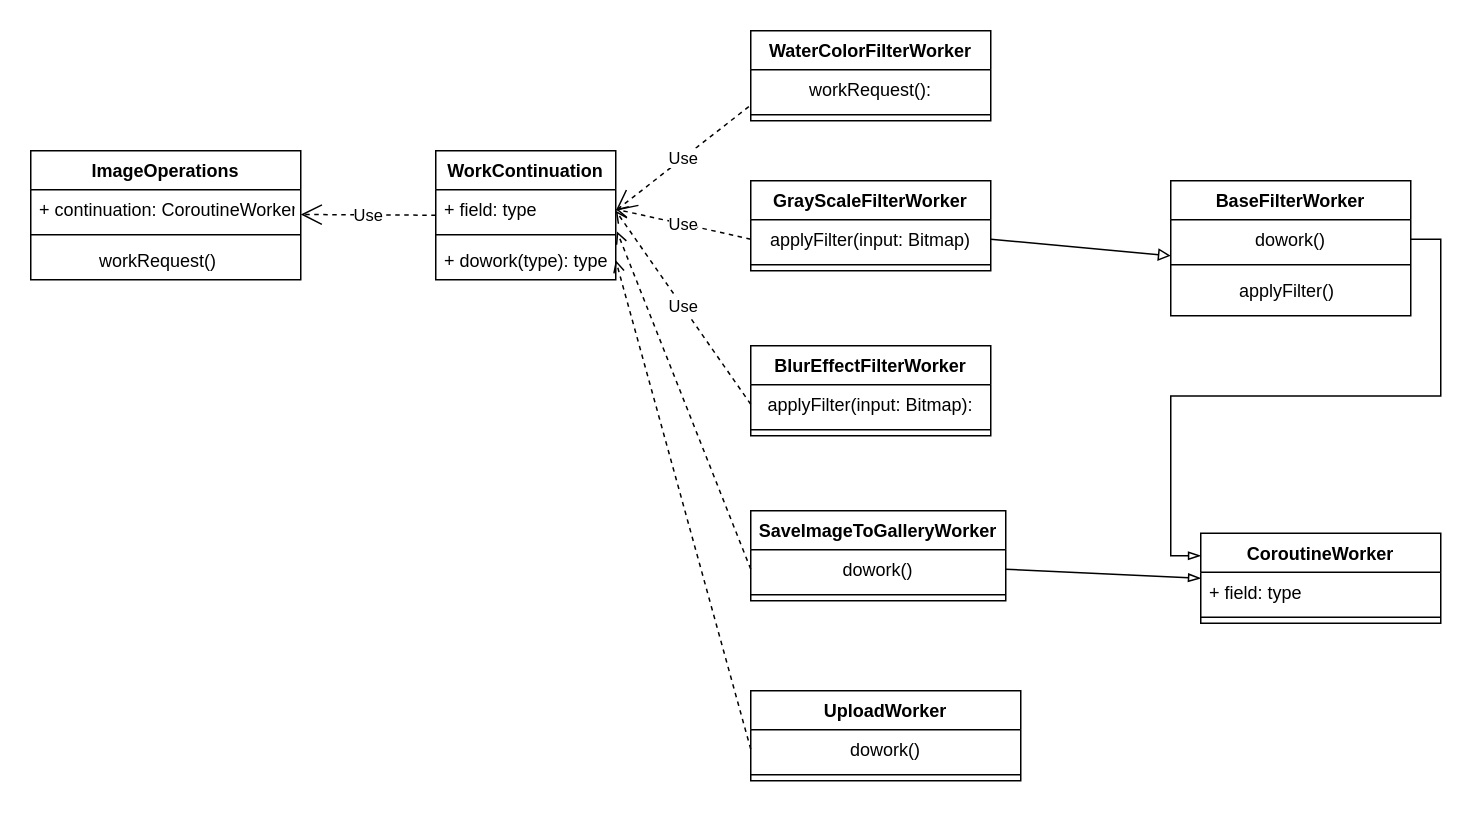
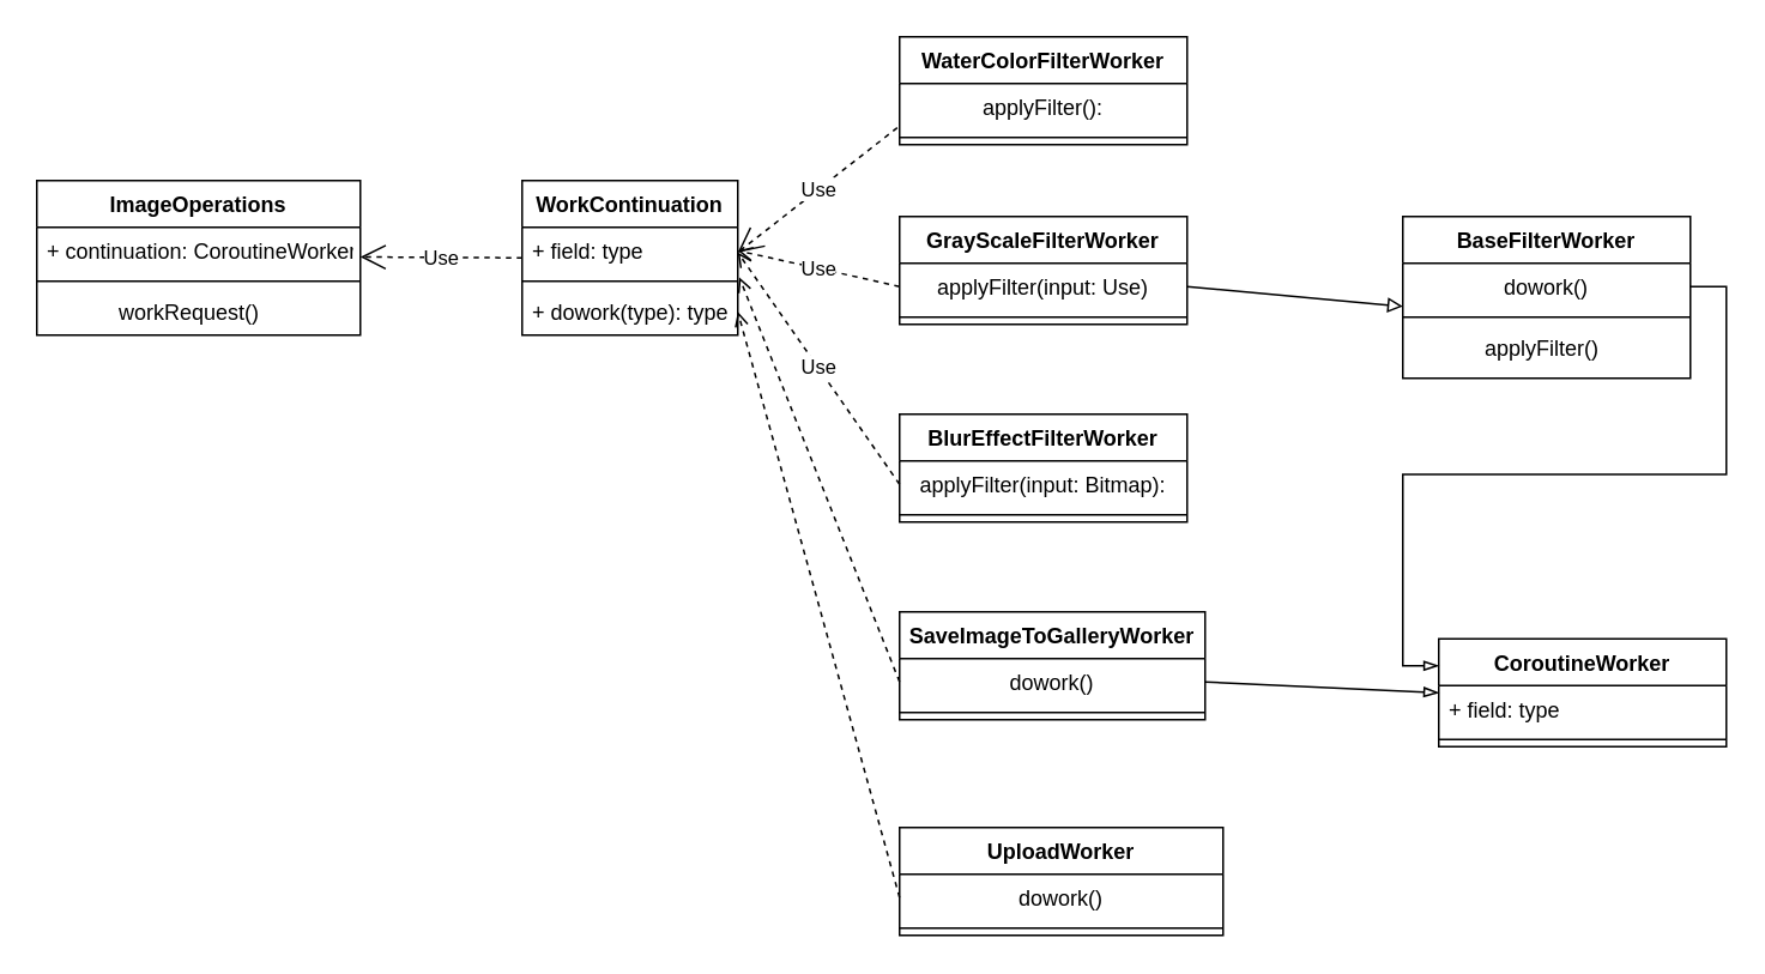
- <mxCell id="15" value="workRequest():" style="text;strokeColor=none;fillColor=none;align=center;verticalAlign=top;spacingLeft=4;spacingRight=4;overflow=hidden;rotatable=0;points=[[0,0.5],[1,0.5]];portConstraint=eastwest;" parent="14" vertex="1"><mxGeometry y="26" width="160" height="26" as="geometry" /></mxCell>
+ <mxCell id="15" value="applyFilter():" style="text;strokeColor=none;fillColor=none;align=center;verticalAlign=top;spacingLeft=4;spacingRight=4;overflow=hidden;rotatable=0;points=[[0,0.5],[1,0.5]];portConstraint=eastwest;" parent="14" vertex="1"><mxGeometry y="26" width="160" height="26" as="geometry" /></mxCell>
- <mxCell id="12" value="applyFilter(input: Bitmap)" style="text;strokeColor=none;fillColor=none;align=center;verticalAlign=top;spacingLeft=4;spacingRight=4;overflow=hidden;rotatable=0;points=[[0,0.5],[1,0.5]];portConstraint=eastwest;" parent="11" vertex="1"><mxGeometry y="26" width="160" height="26" as="geometry" /></mxCell>
+ <mxCell id="12" value="applyFilter(input: Use)" style="text;strokeColor=none;fillColor=none;align=center;verticalAlign=top;spacingLeft=4;spacingRight=4;overflow=hidden;rotatable=0;points=[[0,0.5],[1,0.5]];portConstraint=eastwest;" parent="11" vertex="1"><mxGeometry y="26" width="160" height="26" as="geometry" /></mxCell>
